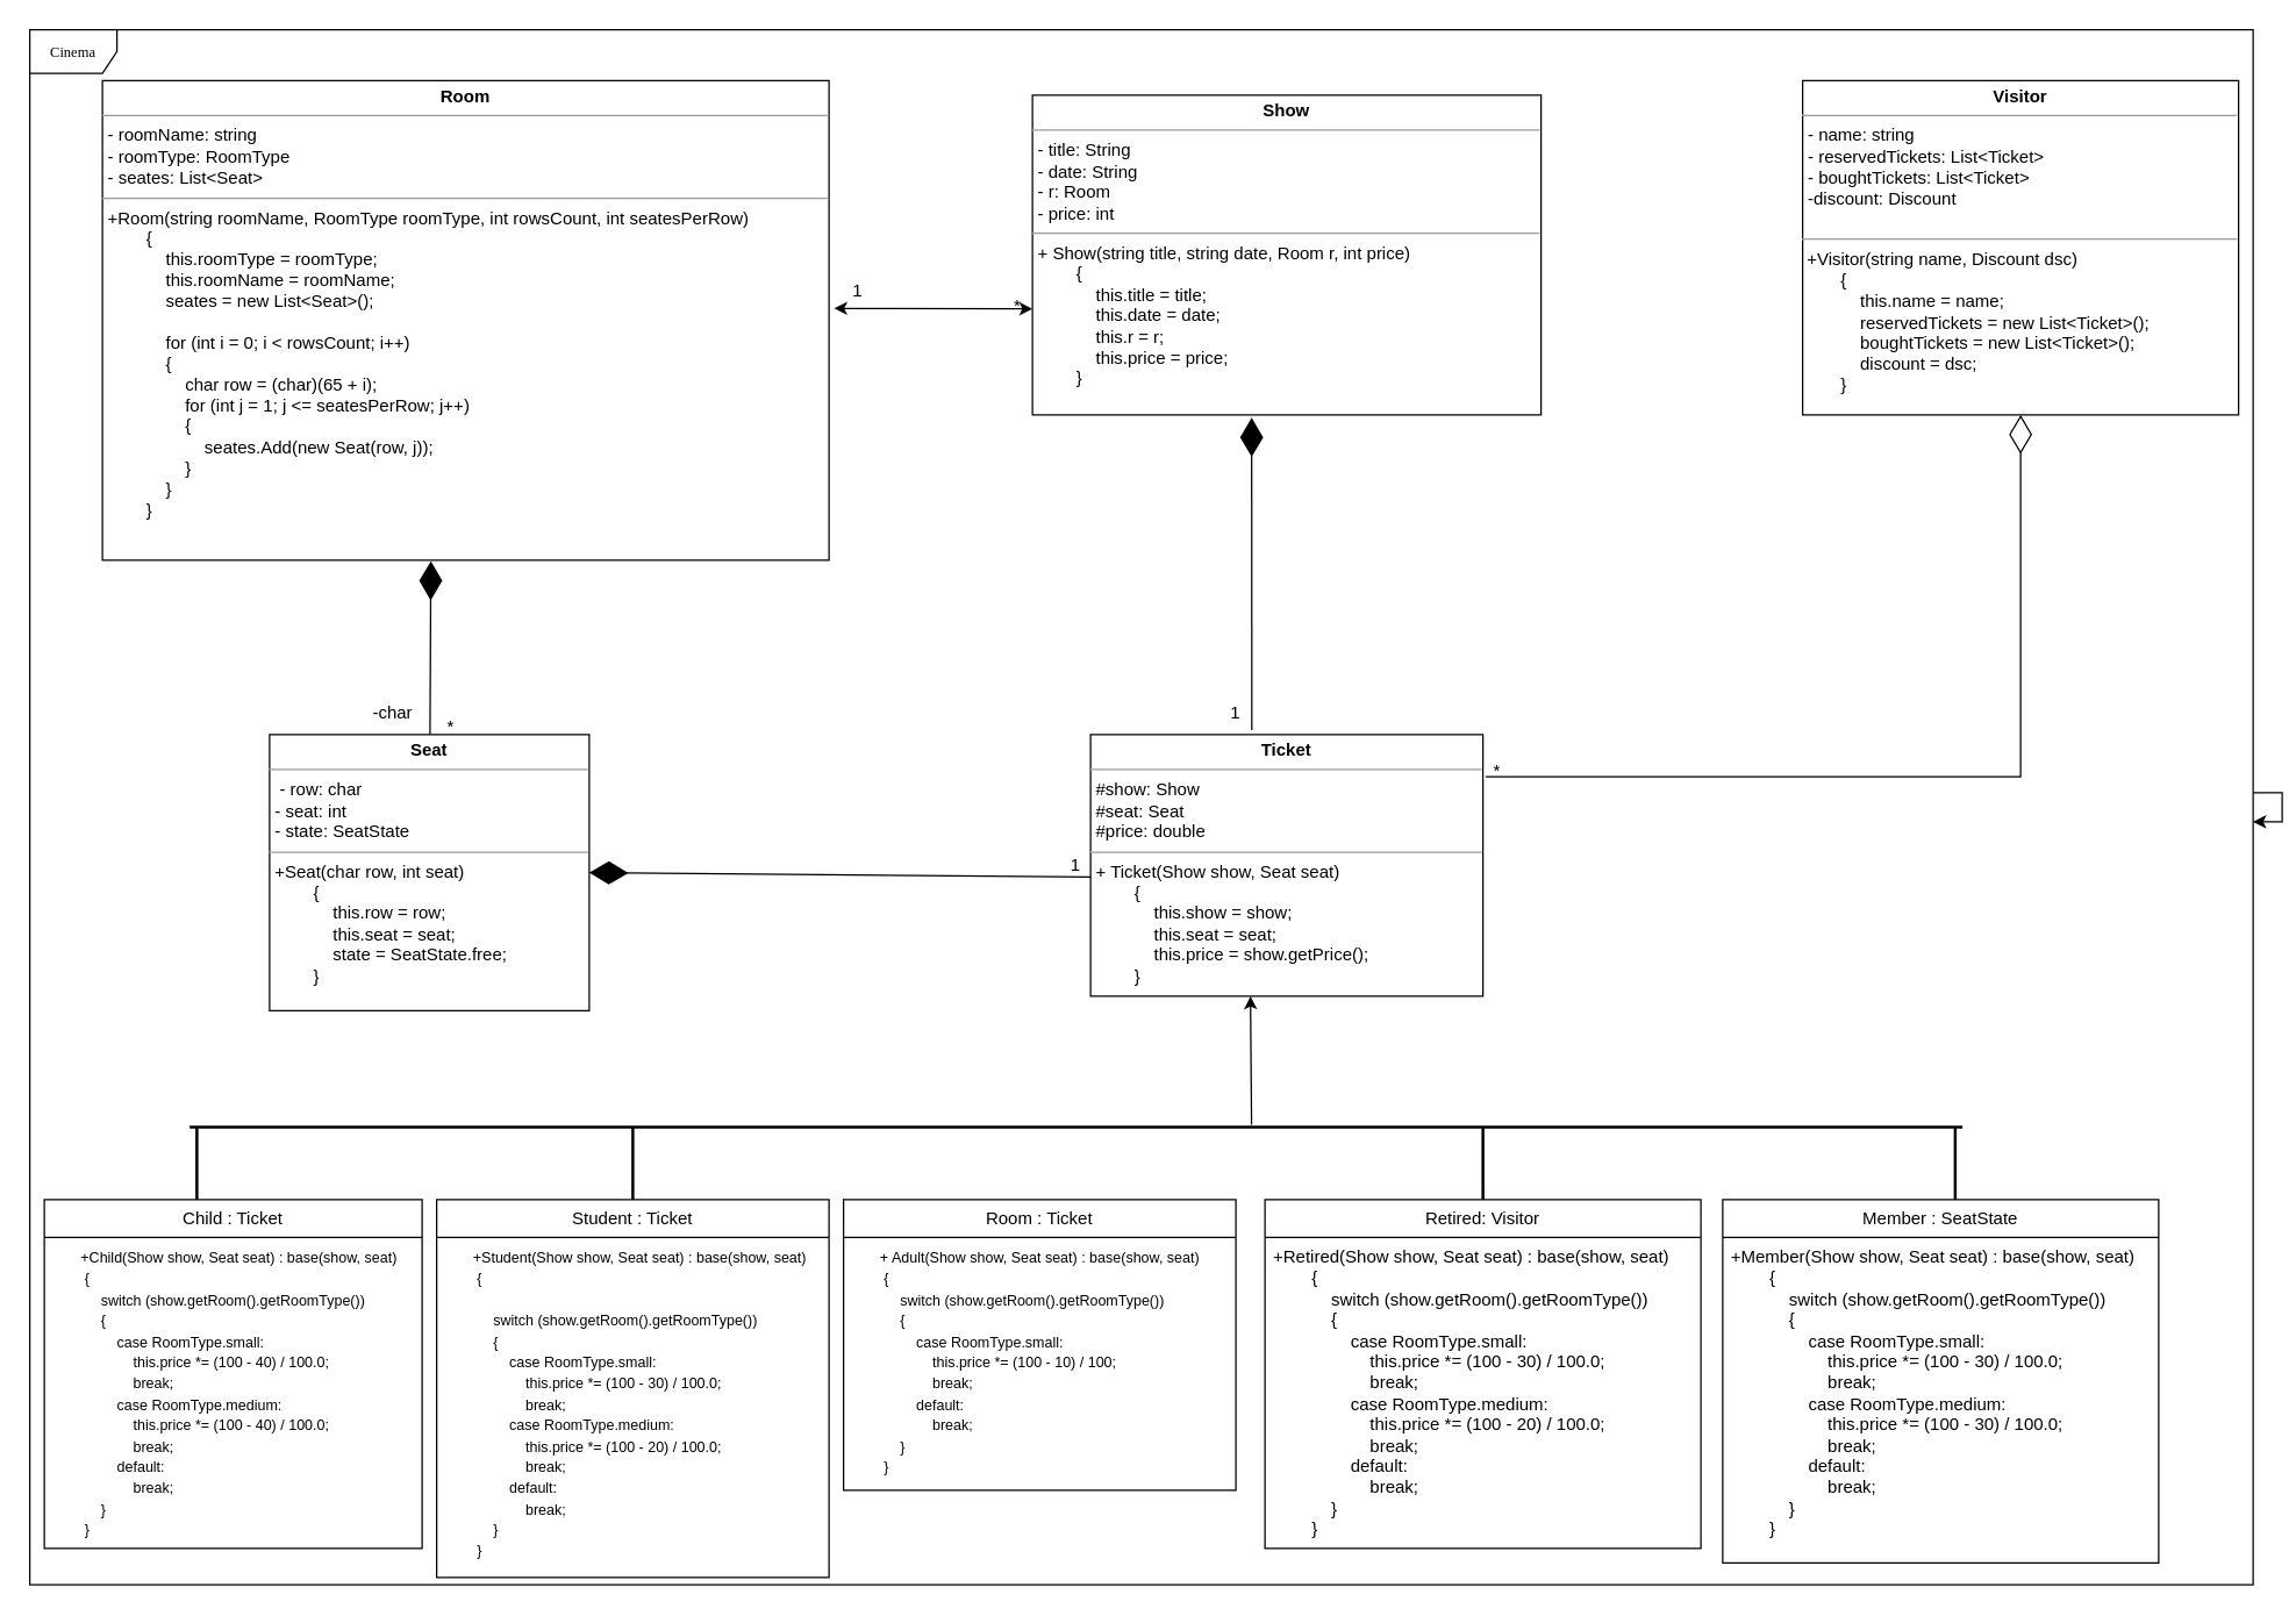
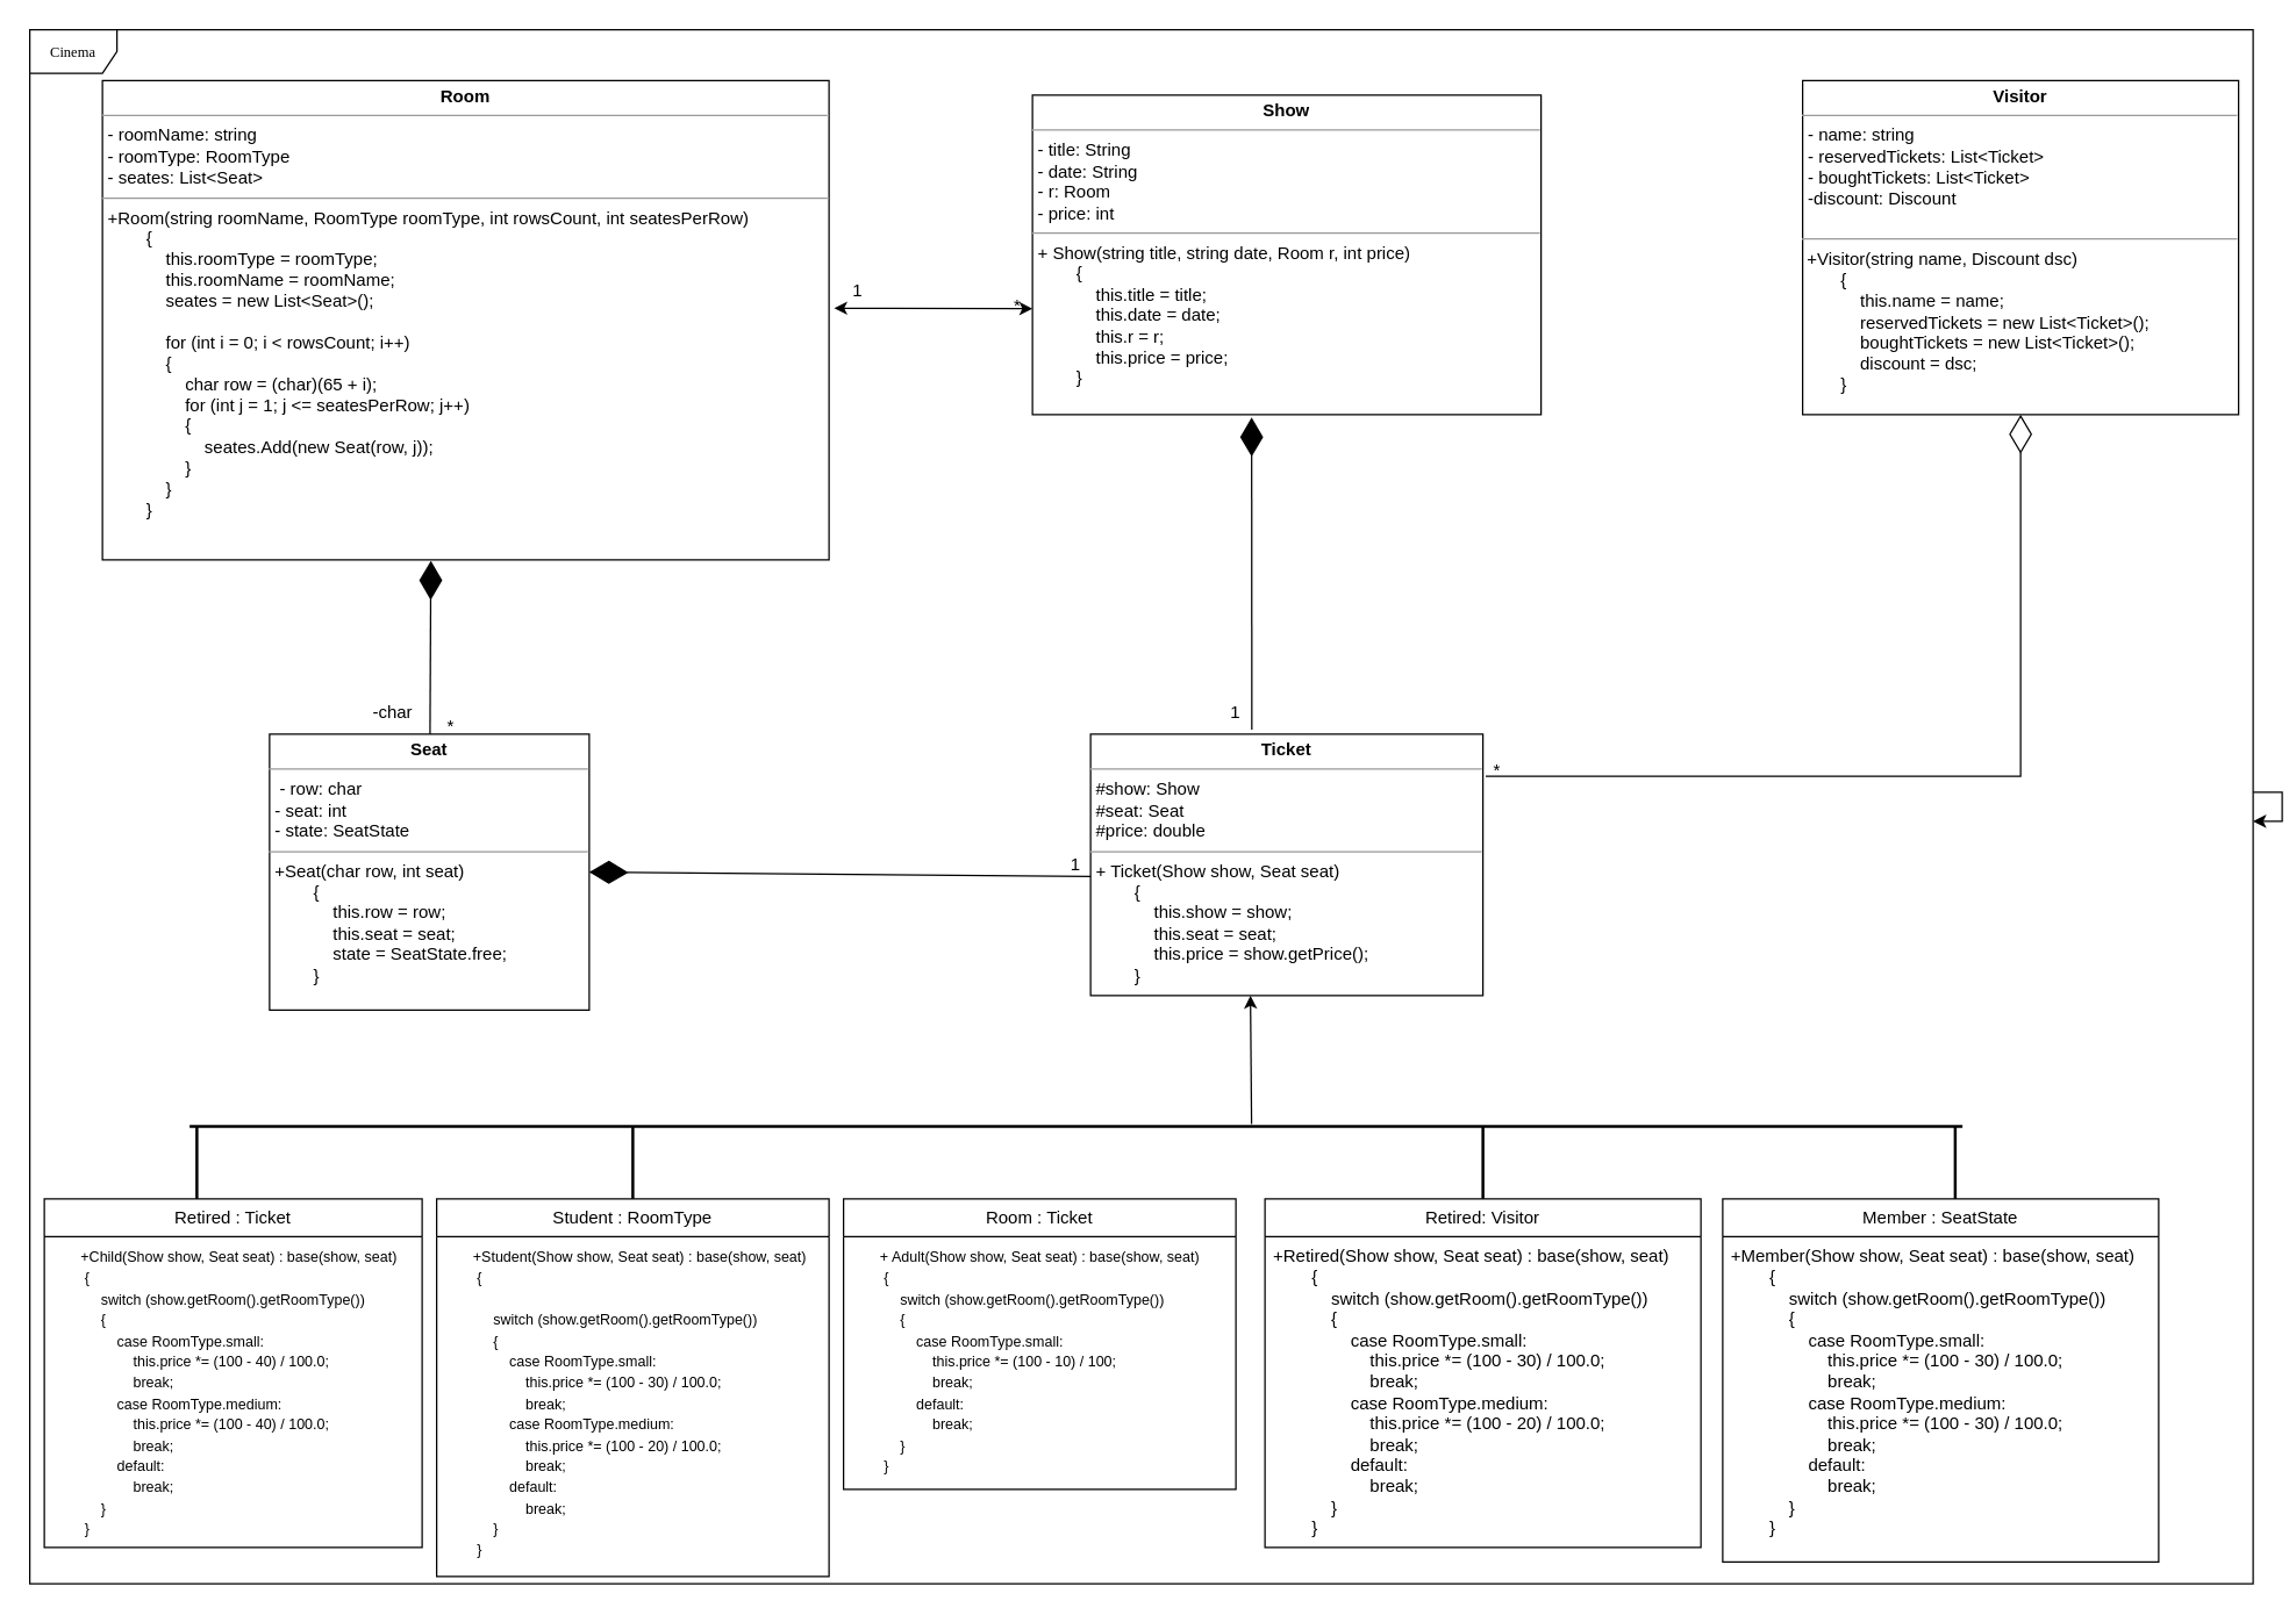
- <mxCell id="8" value="Child : Ticket" style="swimlane;fontStyle=0;childLayout=stackLayout;horizontal=1;startSize=26;fillColor=none;horizontalStack=0;resizeParent=1;resizeParentMax=0;resizeLast=0;collapsible=1;marginBottom=0;whiteSpace=wrap;html=1;" vertex="1" parent="1"><mxGeometry x="30" y="825" width="260" height="240" as="geometry" /></mxCell>
+ <mxCell id="8" value="Retired : Ticket" style="swimlane;fontStyle=0;childLayout=stackLayout;horizontal=1;startSize=26;fillColor=none;horizontalStack=0;resizeParent=1;resizeParentMax=0;resizeLast=0;collapsible=1;marginBottom=0;whiteSpace=wrap;html=1;" vertex="1" parent="1"><mxGeometry x="30" y="825" width="260" height="240" as="geometry" /></mxCell>
- <mxCell id="10" value="Student : Ticket" style="swimlane;fontStyle=0;childLayout=stackLayout;horizontal=1;startSize=26;fillColor=none;horizontalStack=0;resizeParent=1;resizeParentMax=0;resizeLast=0;collapsible=1;marginBottom=0;whiteSpace=wrap;html=1;" vertex="1" parent="1"><mxGeometry x="300" y="825" width="270" height="260" as="geometry" /></mxCell>
+ <mxCell id="10" value="Student : RoomType" style="swimlane;fontStyle=0;childLayout=stackLayout;horizontal=1;startSize=26;fillColor=none;horizontalStack=0;resizeParent=1;resizeParentMax=0;resizeLast=0;collapsible=1;marginBottom=0;whiteSpace=wrap;html=1;" vertex="1" parent="1"><mxGeometry x="300" y="825" width="270" height="260" as="geometry" /></mxCell>
